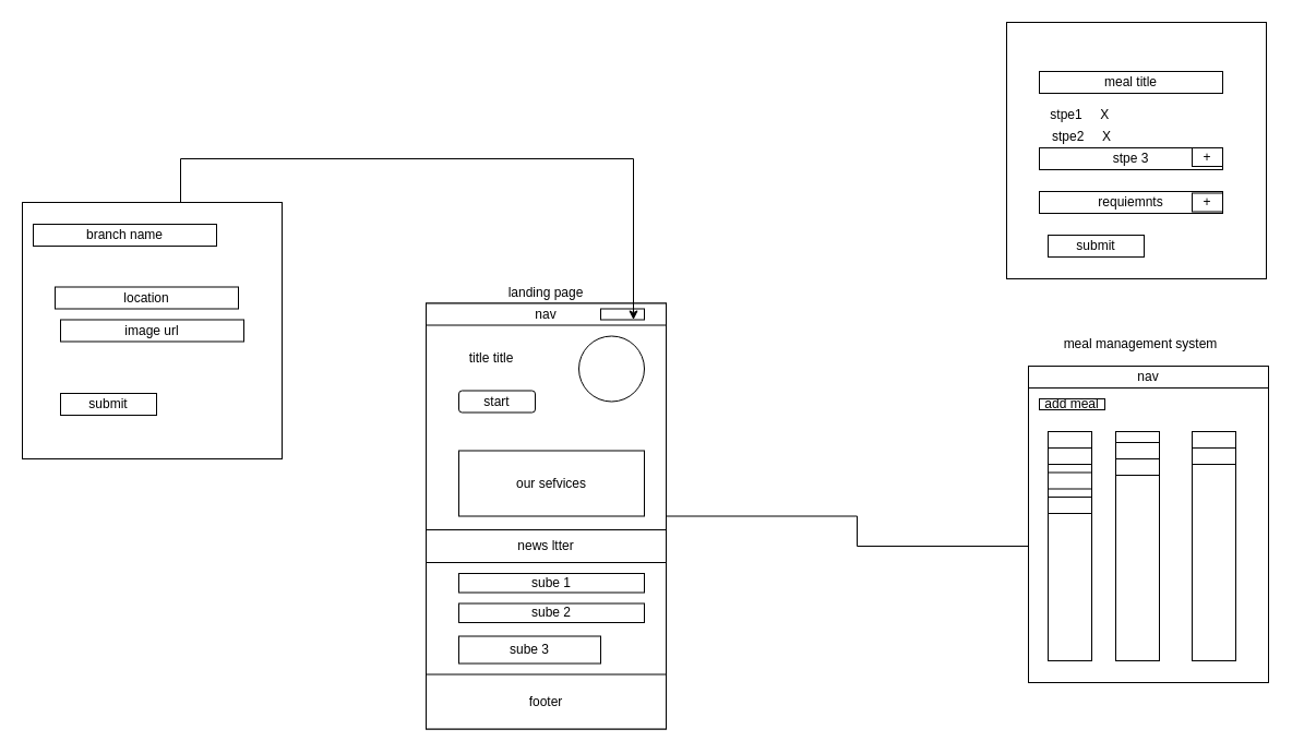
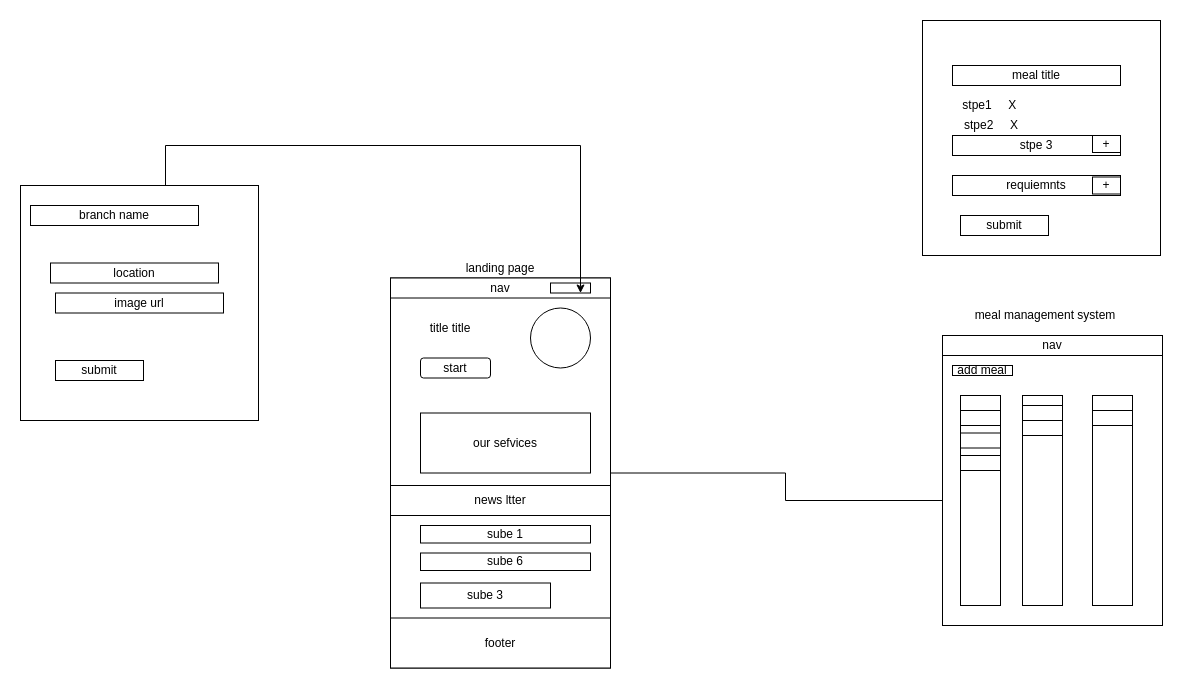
- <mxCell id="27" value="sube 2" style="rounded=0;whiteSpace=wrap;html=1;" parent="1" vertex="1"><mxGeometry x="420" y="552.5" width="170" height="17.5" as="geometry" /></mxCell>
+ <mxCell id="27" value="sube 6" style="rounded=0;whiteSpace=wrap;html=1;" parent="1" vertex="1"><mxGeometry x="420" y="552.5" width="170" height="17.5" as="geometry" /></mxCell>
